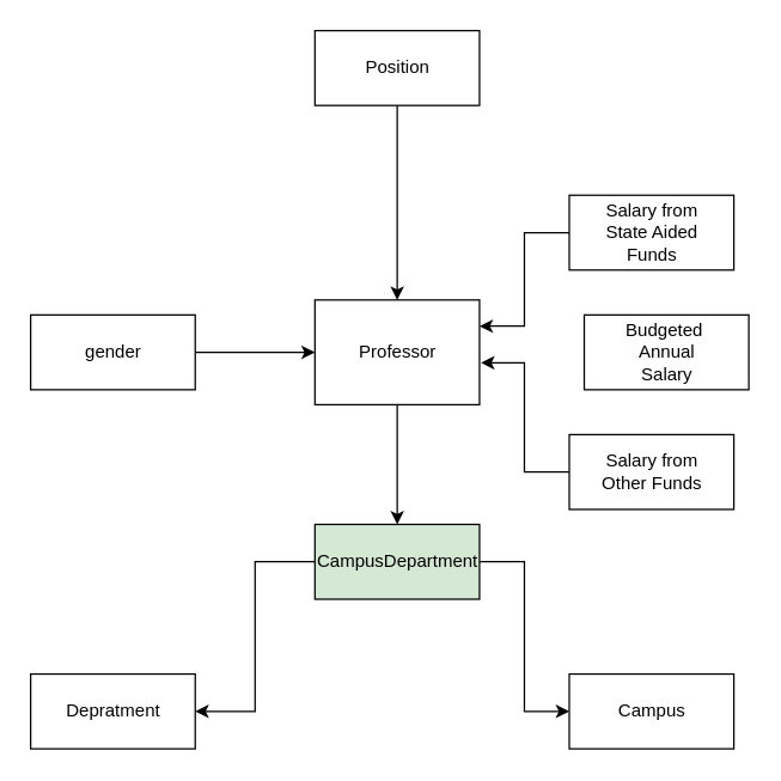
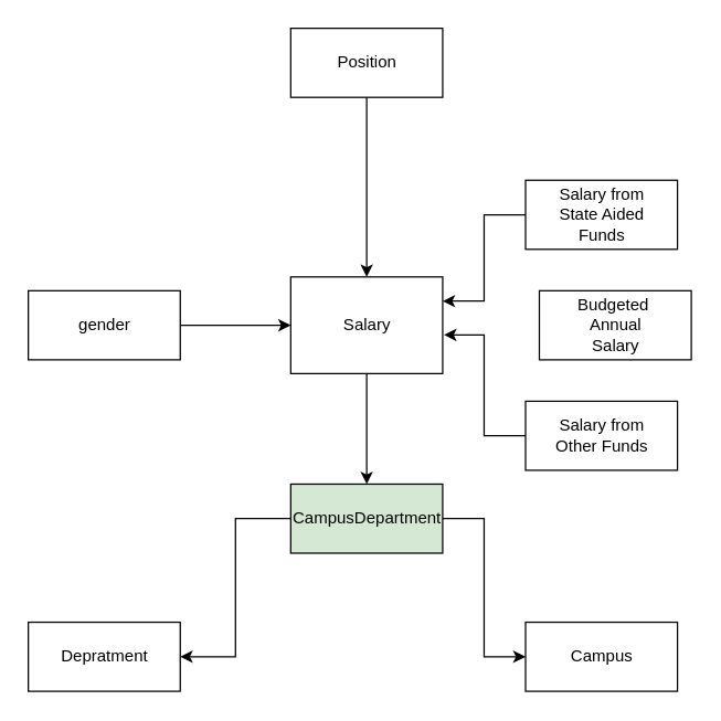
- <mxCell id="3" value="Professor" style="html=1;" vertex="1" parent="1"><mxGeometry x="210" y="200" width="110" height="70" as="geometry" /></mxCell>
+ <mxCell id="3" value="Salary" style="html=1;" vertex="1" parent="1"><mxGeometry x="210" y="200" width="110" height="70" as="geometry" /></mxCell>
